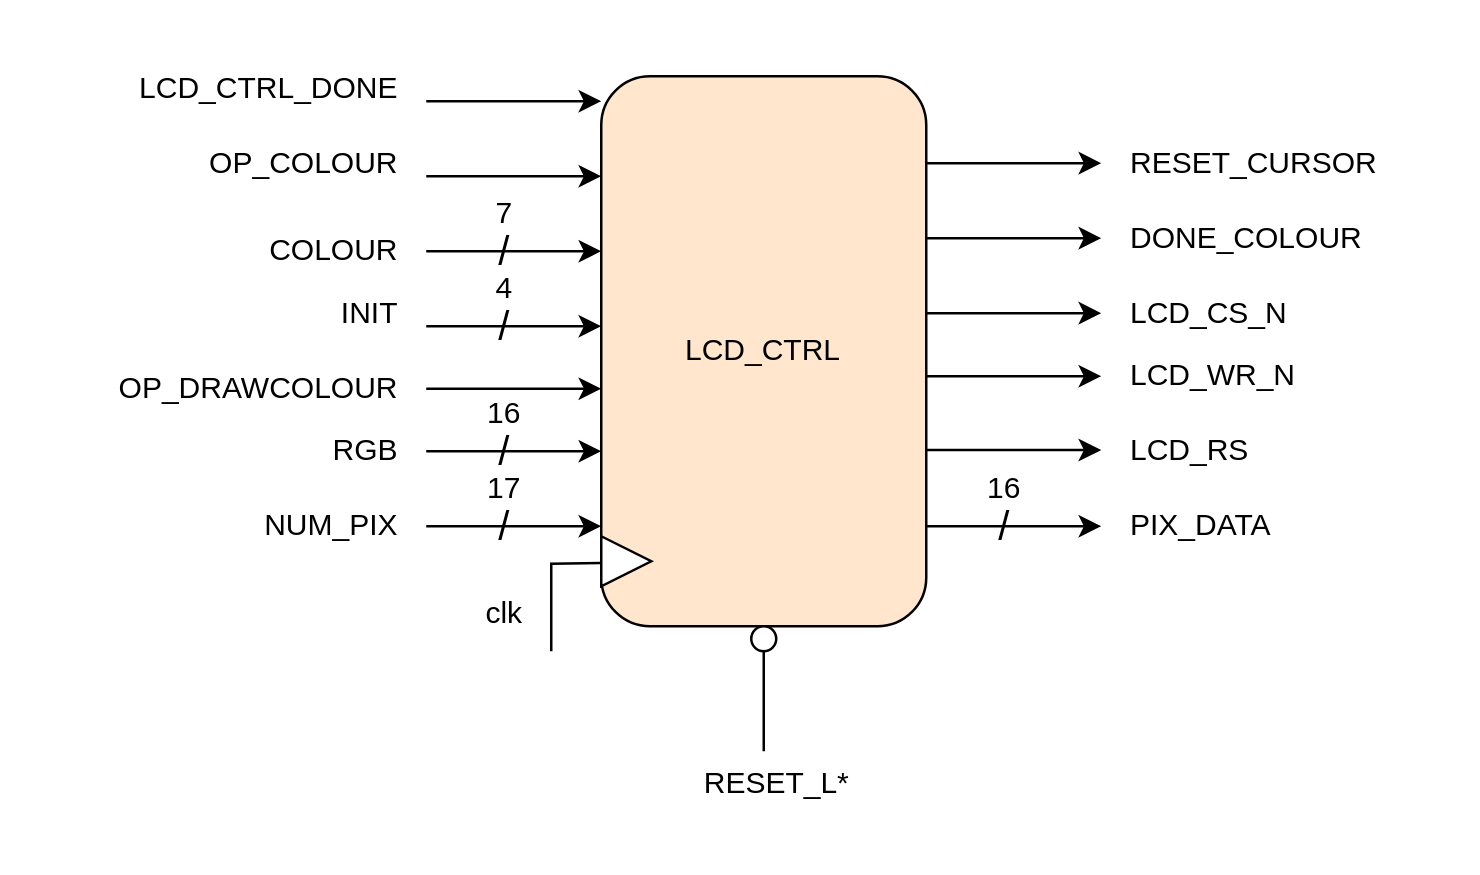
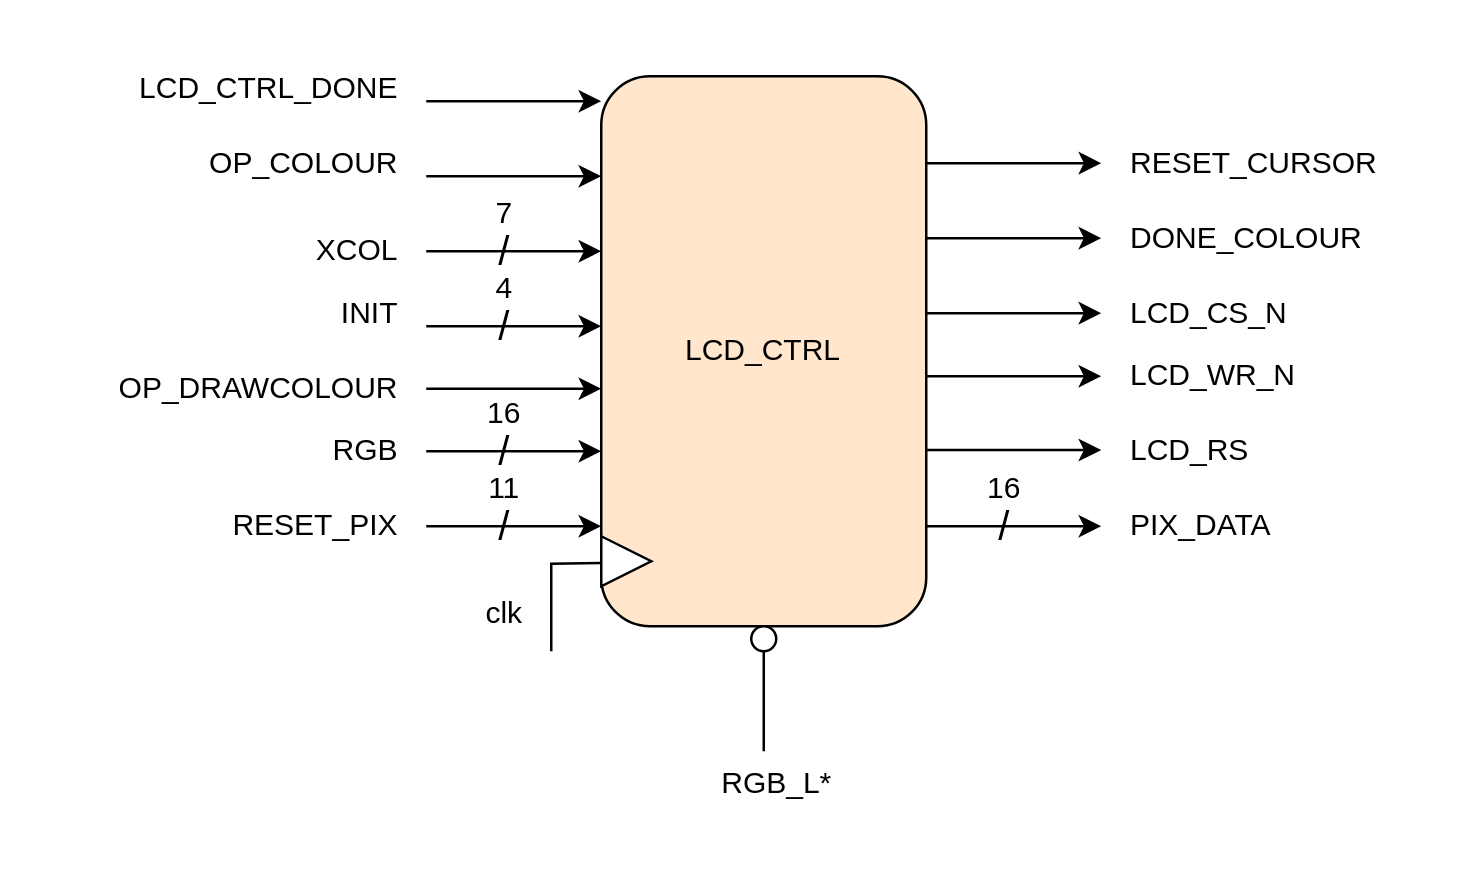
- <mxCell id="19" value="COLOUR" style="text;html=1;align=right;verticalAlign=middle;resizable=0;points=[];autosize=1;strokeColor=none;fillColor=none;" vertex="1" parent="1"><mxGeometry x="100" y="85" width="60" height="30" as="geometry" /></mxCell>
+ <mxCell id="19" value="XCOL" style="text;html=1;align=right;verticalAlign=middle;resizable=0;points=[];autosize=1;strokeColor=none;fillColor=none;" vertex="1" parent="1"><mxGeometry x="100" y="85" width="60" height="30" as="geometry" /></mxCell>
- <mxCell id="28" value="17" style="text;html=1;align=center;verticalAlign=middle;resizable=0;points=[];autosize=1;strokeColor=none;fillColor=none;" vertex="1" parent="1"><mxGeometry x="181" y="180" width="40" height="30" as="geometry" /></mxCell>
+ <mxCell id="28" value="11" style="text;html=1;align=center;verticalAlign=middle;resizable=0;points=[];autosize=1;strokeColor=none;fillColor=none;" vertex="1" parent="1"><mxGeometry x="181" y="180" width="40" height="30" as="geometry" /></mxCell>
- <mxCell id="25" value="NUM_PIX" style="text;html=1;align=right;verticalAlign=middle;resizable=0;points=[];autosize=1;strokeColor=none;fillColor=none;" vertex="1" parent="1"><mxGeometry x="80" y="195" width="80" height="30" as="geometry" /></mxCell>
+ <mxCell id="25" value="RESET_PIX" style="text;html=1;align=right;verticalAlign=middle;resizable=0;points=[];autosize=1;strokeColor=none;fillColor=none;" vertex="1" parent="1"><mxGeometry x="80" y="195" width="80" height="30" as="geometry" /></mxCell>
- <mxCell id="8" value="RESET_L*" style="text;html=1;align=center;verticalAlign=middle;resizable=0;points=[];autosize=1;strokeColor=none;fillColor=none;" vertex="1" parent="1"><mxGeometry x="270" y="298" width="80" height="30" as="geometry" /></mxCell>
+ <mxCell id="8" value="RGB_L*" style="text;html=1;align=center;verticalAlign=middle;resizable=0;points=[];autosize=1;strokeColor=none;fillColor=none;" vertex="1" parent="1"><mxGeometry x="270" y="298" width="80" height="30" as="geometry" /></mxCell>
